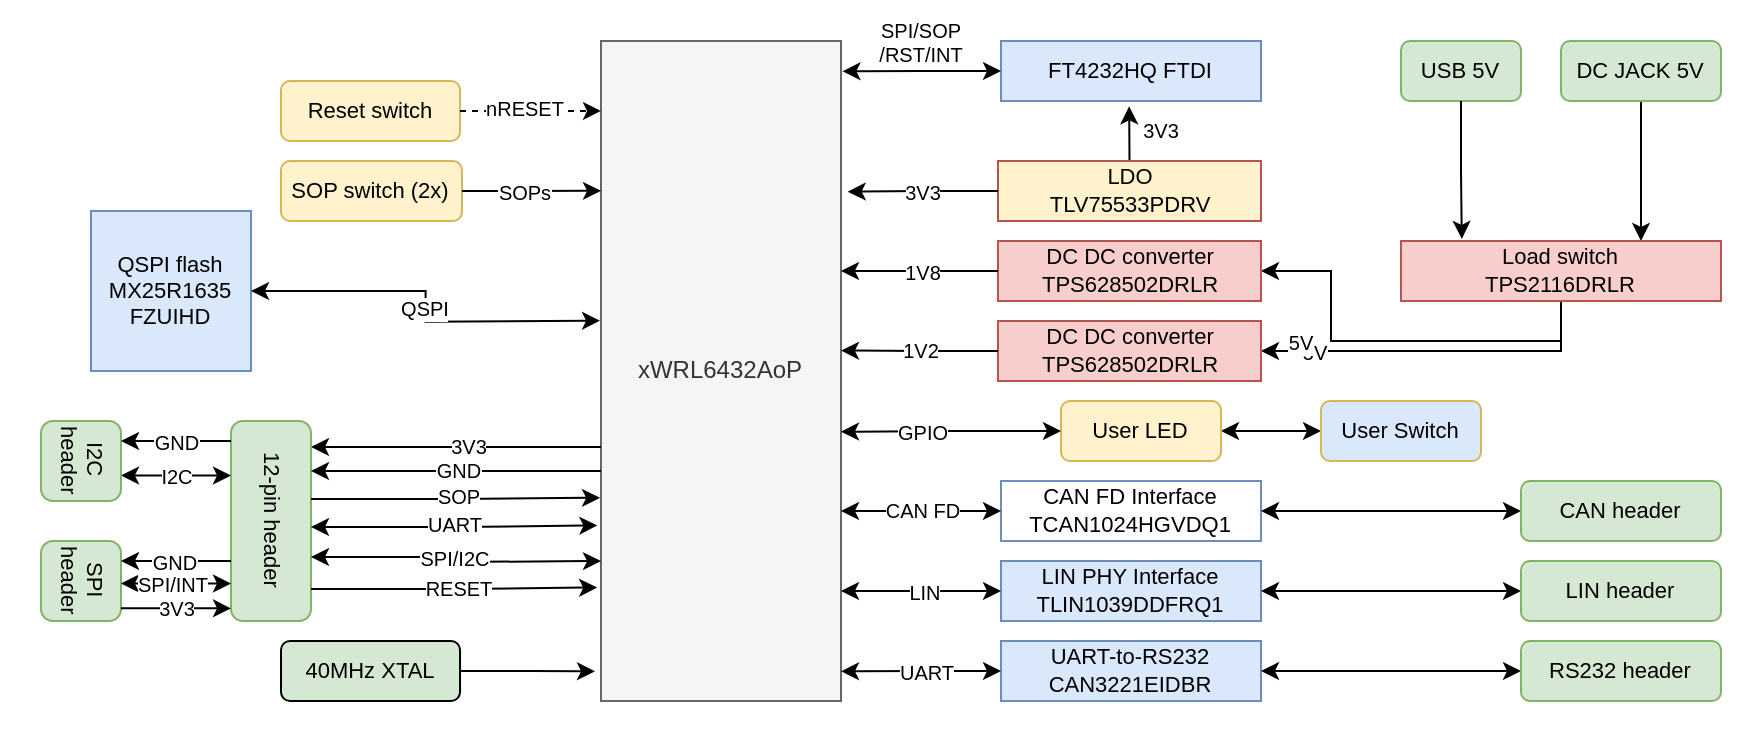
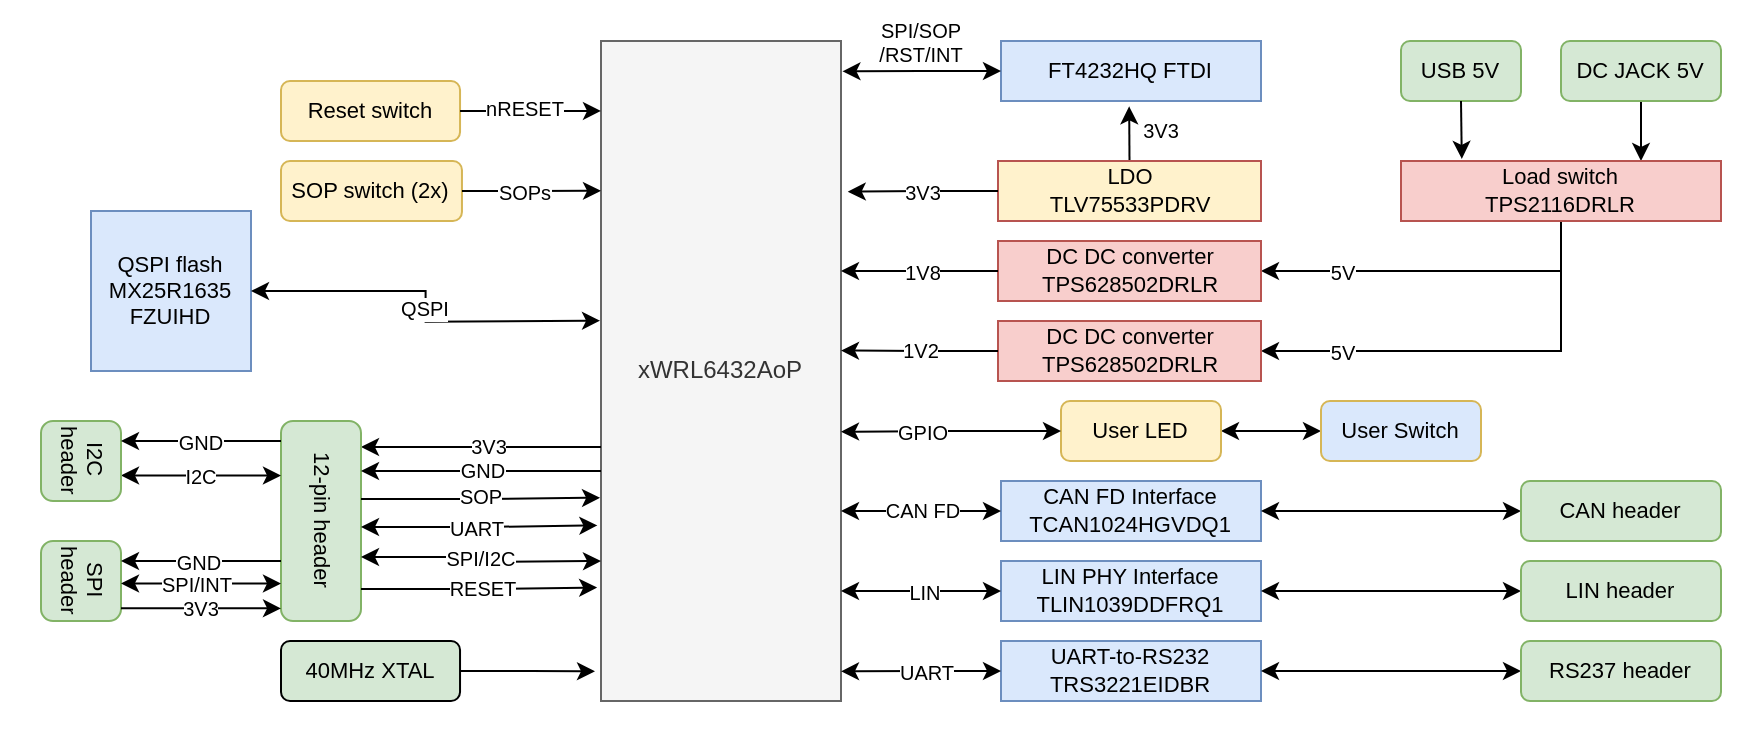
- <mxCell id="34" style="edgeStyle=orthogonalEdgeStyle;rounded=0;orthogonalLoop=1;jettySize=auto;html=1;exitX=1;exitY=0.5;exitDx=0;exitDy=0;entryX=0;entryY=0.106;entryDx=0;entryDy=0;entryPerimeter=0;dashed=1;" edge="1" parent="1" source="31" target="2"><mxGeometry relative="1" as="geometry" /></mxCell>
+ <mxCell id="34" style="edgeStyle=orthogonalEdgeStyle;rounded=0;orthogonalLoop=1;jettySize=auto;html=1;exitX=1;exitY=0.5;exitDx=0;exitDy=0;entryX=0;entryY=0.106;entryDx=0;entryDy=0;entryPerimeter=0;" edge="1" parent="1" source="31" target="2"><mxGeometry relative="1" as="geometry" /></mxCell>
- <mxCell id="46" value="Load switch&lt;div&gt;TPS2116DRLR&lt;/div&gt;" style="rounded=0;whiteSpace=wrap;html=1;fontSize=11;fillColor=#f8cecc;strokeColor=#b85450;" vertex="1" parent="1"><mxGeometry x="700" y="120" width="160" height="30" as="geometry" /></mxCell>
+ <mxCell id="46" value="Load switch&lt;div&gt;TPS2116DRLR&lt;/div&gt;" style="rounded=0;whiteSpace=wrap;html=1;fontSize=11;fillColor=#f8cecc;strokeColor=#b85450;" vertex="1" parent="1"><mxGeometry x="700" y="80" width="160" height="30" as="geometry" /></mxCell>
- <mxCell id="23" value="CAN FD Interface&lt;div&gt;TCAN1024HGVDQ1&lt;/div&gt;" style="rounded=0;whiteSpace=wrap;html=1;fontSize=11;fillColor=#ffffff;strokeColor=#6c8ebf;" vertex="1" parent="1"><mxGeometry x="500" y="240" width="130" height="30" as="geometry" /></mxCell>
+ <mxCell id="23" value="CAN FD Interface&lt;div&gt;TCAN1024HGVDQ1&lt;/div&gt;" style="rounded=0;whiteSpace=wrap;html=1;fontSize=11;fillColor=#dae8fc;strokeColor=#6c8ebf;" vertex="1" parent="1"><mxGeometry x="500" y="240" width="130" height="30" as="geometry" /></mxCell>
- <mxCell id="6" value="12-pin header" style="rounded=1;whiteSpace=wrap;html=1;points=[[0,0,0,0,0],[0,0.25,0,0,0],[0,0.5,0,0,0],[0,0.75,0,0,0],[0,1,0,0,0],[0.25,1,0,0,0],[0.5,1,0,0,0],[0.75,1,0,0,0],[1,0,0,0,0],[1,0.13,0,0,0],[1,0.25,0,0,0],[1,0.39,0,0,0],[1,0.53,0,0,0],[1,0.68,0,0,0],[1,0.84,0,0,0],[1,1,0,0,0]];fillColor=#d5e8d4;strokeColor=#82b366;textDirection=vertical-lr;fontSize=11;" vertex="1" parent="1"><mxGeometry x="115" y="210" width="40" height="100" as="geometry" /></mxCell>
+ <mxCell id="6" value="12-pin header" style="rounded=1;whiteSpace=wrap;html=1;points=[[0,0,0,0,0],[0,0.25,0,0,0],[0,0.5,0,0,0],[0,0.75,0,0,0],[0,1,0,0,0],[0.25,1,0,0,0],[0.5,1,0,0,0],[0.75,1,0,0,0],[1,0,0,0,0],[1,0.13,0,0,0],[1,0.25,0,0,0],[1,0.39,0,0,0],[1,0.53,0,0,0],[1,0.68,0,0,0],[1,0.84,0,0,0],[1,1,0,0,0]];fillColor=#d5e8d4;strokeColor=#82b366;textDirection=vertical-lr;fontSize=11;" vertex="1" parent="1"><mxGeometry x="140" y="210" width="40" height="100" as="geometry" /></mxCell>
- <mxCell id="21" value="UART-to-RS232&lt;div&gt;CAN3221EIDBR&lt;/div&gt;" style="rounded=0;whiteSpace=wrap;html=1;fontSize=11;fillColor=#dae8fc;strokeColor=#6c8ebf;" vertex="1" parent="1"><mxGeometry x="500" y="320" width="130" height="30" as="geometry" /></mxCell>
+ <mxCell id="21" value="UART-to-RS232&lt;div&gt;TRS3221EIDBR&lt;/div&gt;" style="rounded=0;whiteSpace=wrap;html=1;fontSize=11;fillColor=#dae8fc;strokeColor=#6c8ebf;" vertex="1" parent="1"><mxGeometry x="500" y="320" width="130" height="30" as="geometry" /></mxCell>
- <mxCell id="67" value="RS232 header" style="rounded=1;whiteSpace=wrap;html=1;fillColor=#d5e8d4;strokeColor=#82b366;fontSize=11;" vertex="1" parent="1"><mxGeometry x="760" y="320" width="100" height="30" as="geometry" /></mxCell>
+ <mxCell id="67" value="RS237 header" style="rounded=1;whiteSpace=wrap;html=1;fillColor=#d5e8d4;strokeColor=#82b366;fontSize=11;" vertex="1" parent="1"><mxGeometry x="760" y="320" width="100" height="30" as="geometry" /></mxCell>
